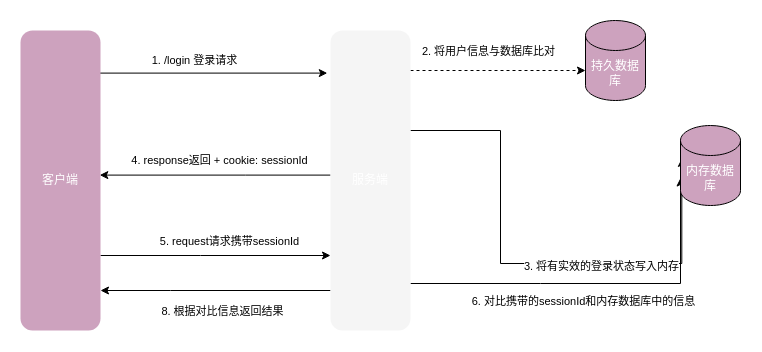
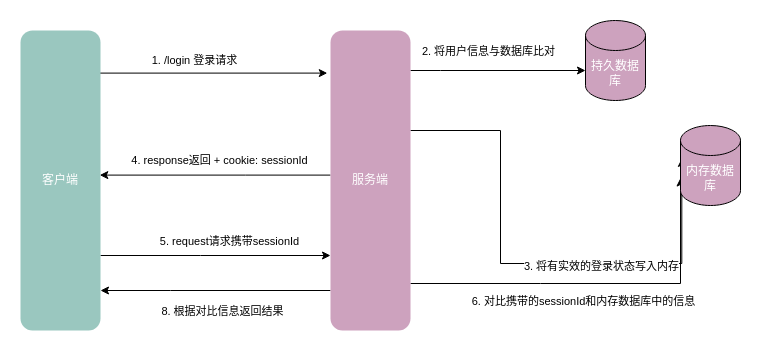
- <mxCell id="7" style="edgeStyle=orthogonalEdgeStyle;rounded=0;orthogonalLoop=1;jettySize=auto;html=1;fontColor=#FFFFFF;dashed=1;" edge="1" parent="1" source="17" target="18"><mxGeometry relative="1" as="geometry"><Array as="points"><mxPoint x="440" y="70" /><mxPoint x="440" y="70" /></Array></mxGeometry></mxCell>
+ <mxCell id="7" style="edgeStyle=orthogonalEdgeStyle;rounded=0;orthogonalLoop=1;jettySize=auto;html=1;fontColor=#FFFFFF;" edge="1" parent="1" source="17" target="18"><mxGeometry relative="1" as="geometry"><Array as="points"><mxPoint x="440" y="70" /><mxPoint x="440" y="70" /></Array></mxGeometry></mxCell>
- <mxCell id="6" value="客户端" style="rounded=1;whiteSpace=wrap;html=1;fillColor=#cda2be;strokeColor=none;fontColor=#FFFFFF;" vertex="1" parent="1"><mxGeometry x="20" y="30" width="80" height="300" as="geometry" /></mxCell>
+ <mxCell id="6" value="客户端" style="rounded=1;whiteSpace=wrap;html=1;fillColor=#9AC7BF;strokeColor=none;fontColor=#FFFFFF;" vertex="1" parent="1"><mxGeometry x="20" y="30" width="80" height="300" as="geometry" /></mxCell>
- <mxCell id="17" value="服务端" style="rounded=1;whiteSpace=wrap;html=1;strokeColor=none;fillColor=#f5f5f5;fontColor=#FFFFFF;" vertex="1" parent="1"><mxGeometry x="330" y="30" width="80" height="300" as="geometry" /></mxCell>
+ <mxCell id="17" value="服务端" style="rounded=1;whiteSpace=wrap;html=1;strokeColor=none;fillColor=#CDA2BE;fontColor=#FFFFFF;" vertex="1" parent="1"><mxGeometry x="330" y="30" width="80" height="300" as="geometry" /></mxCell>
